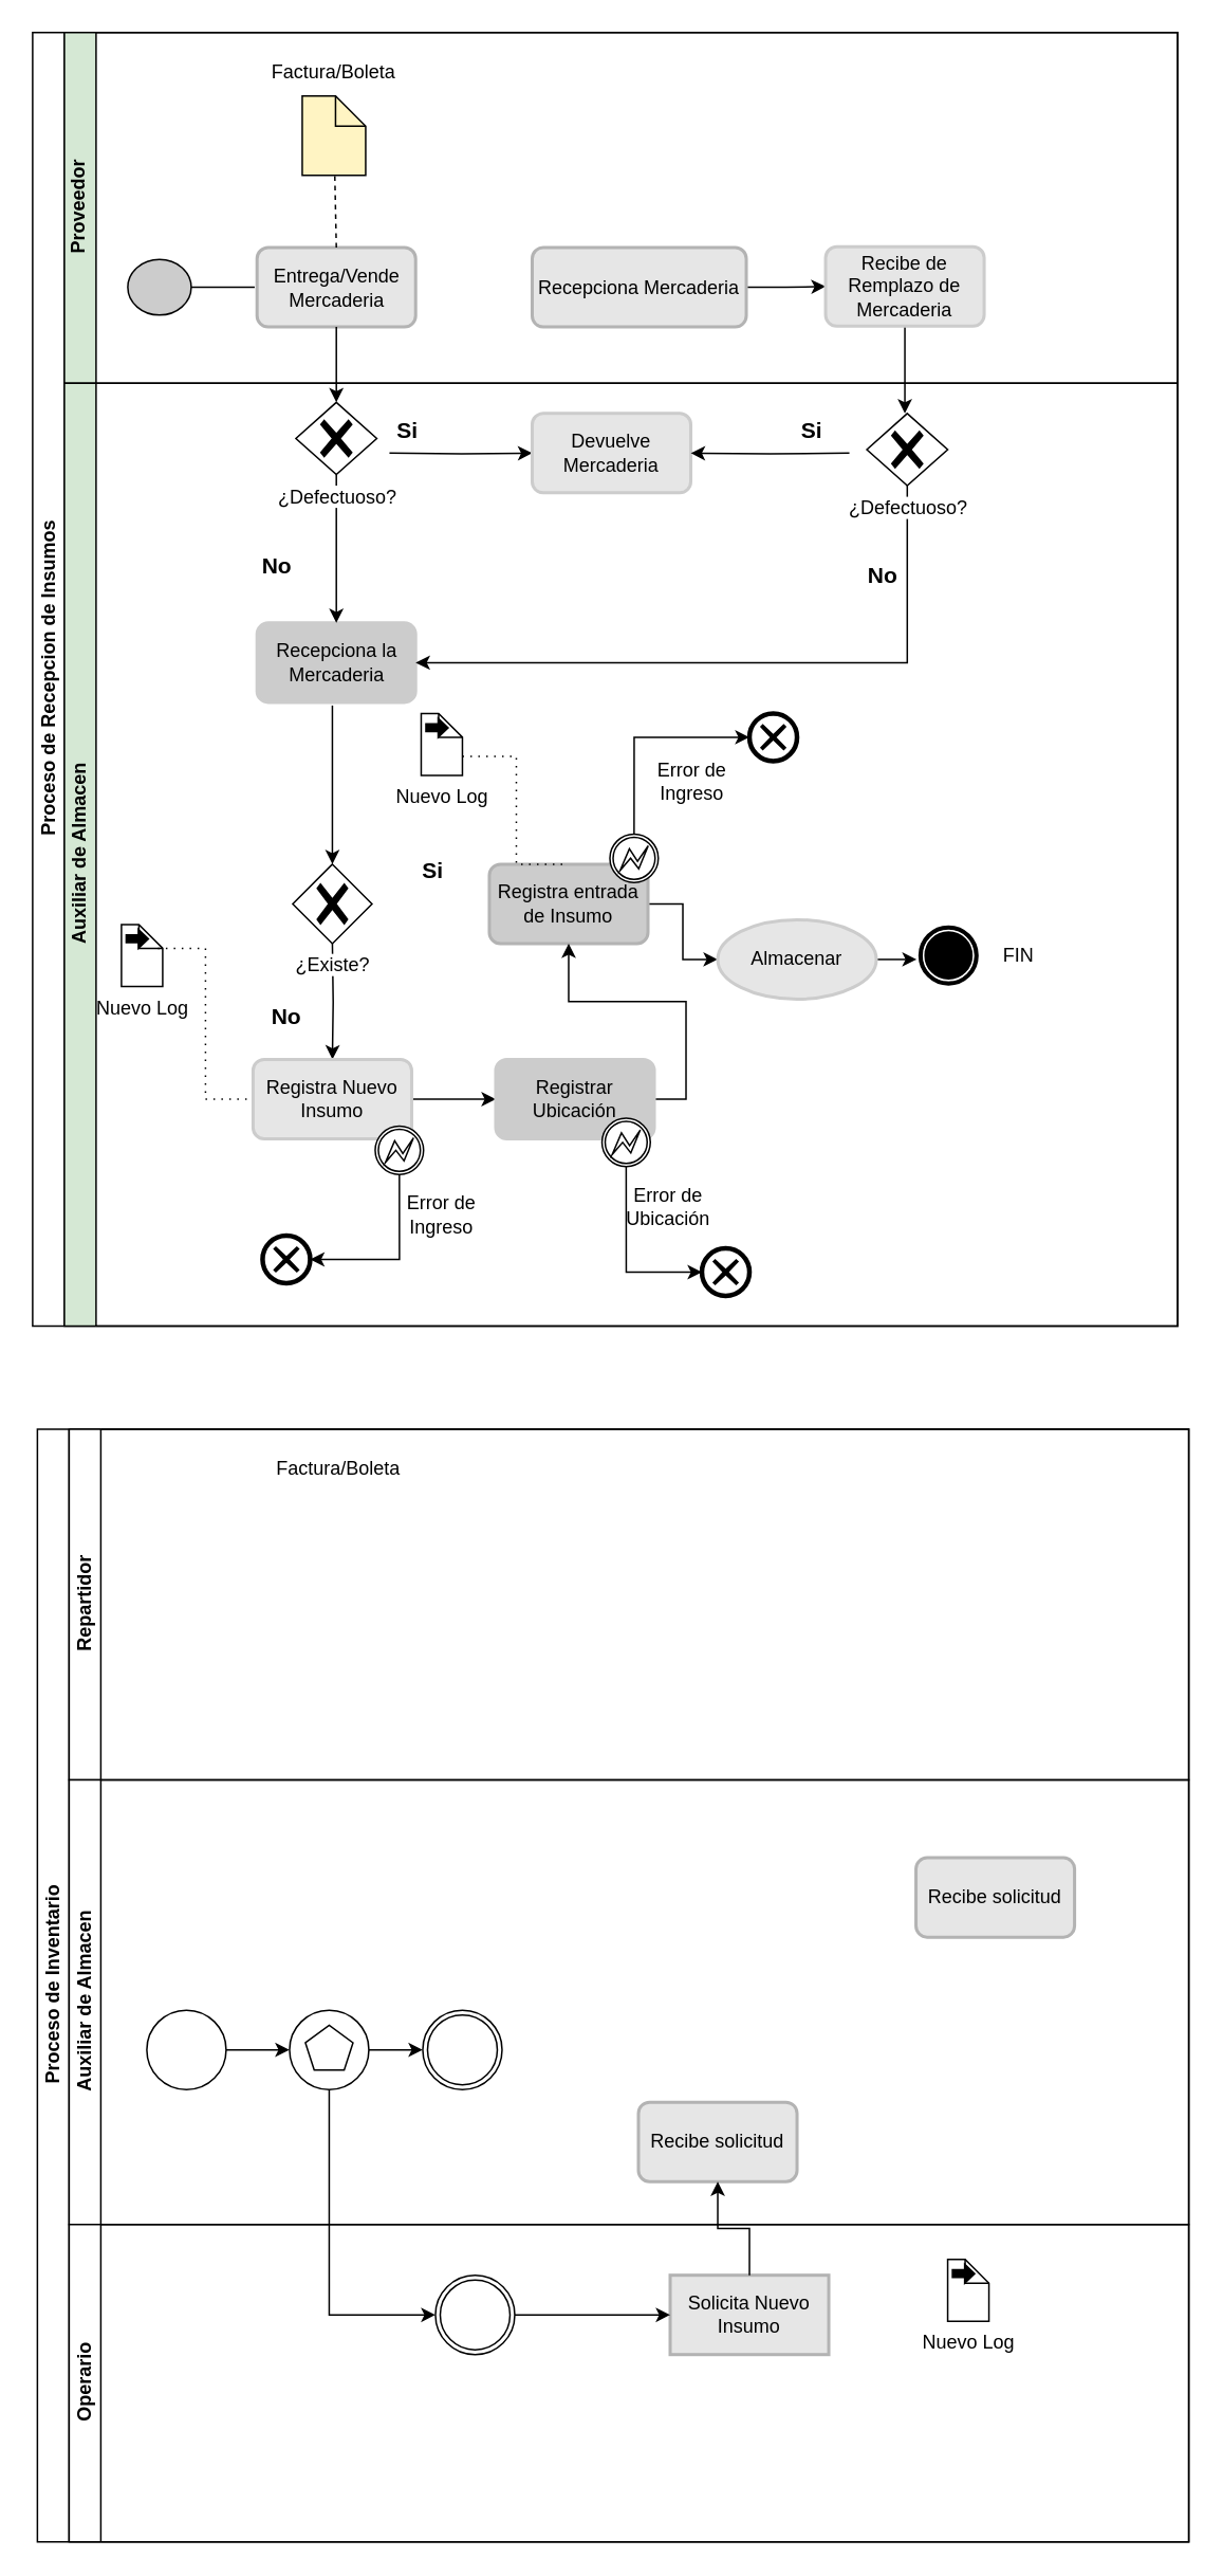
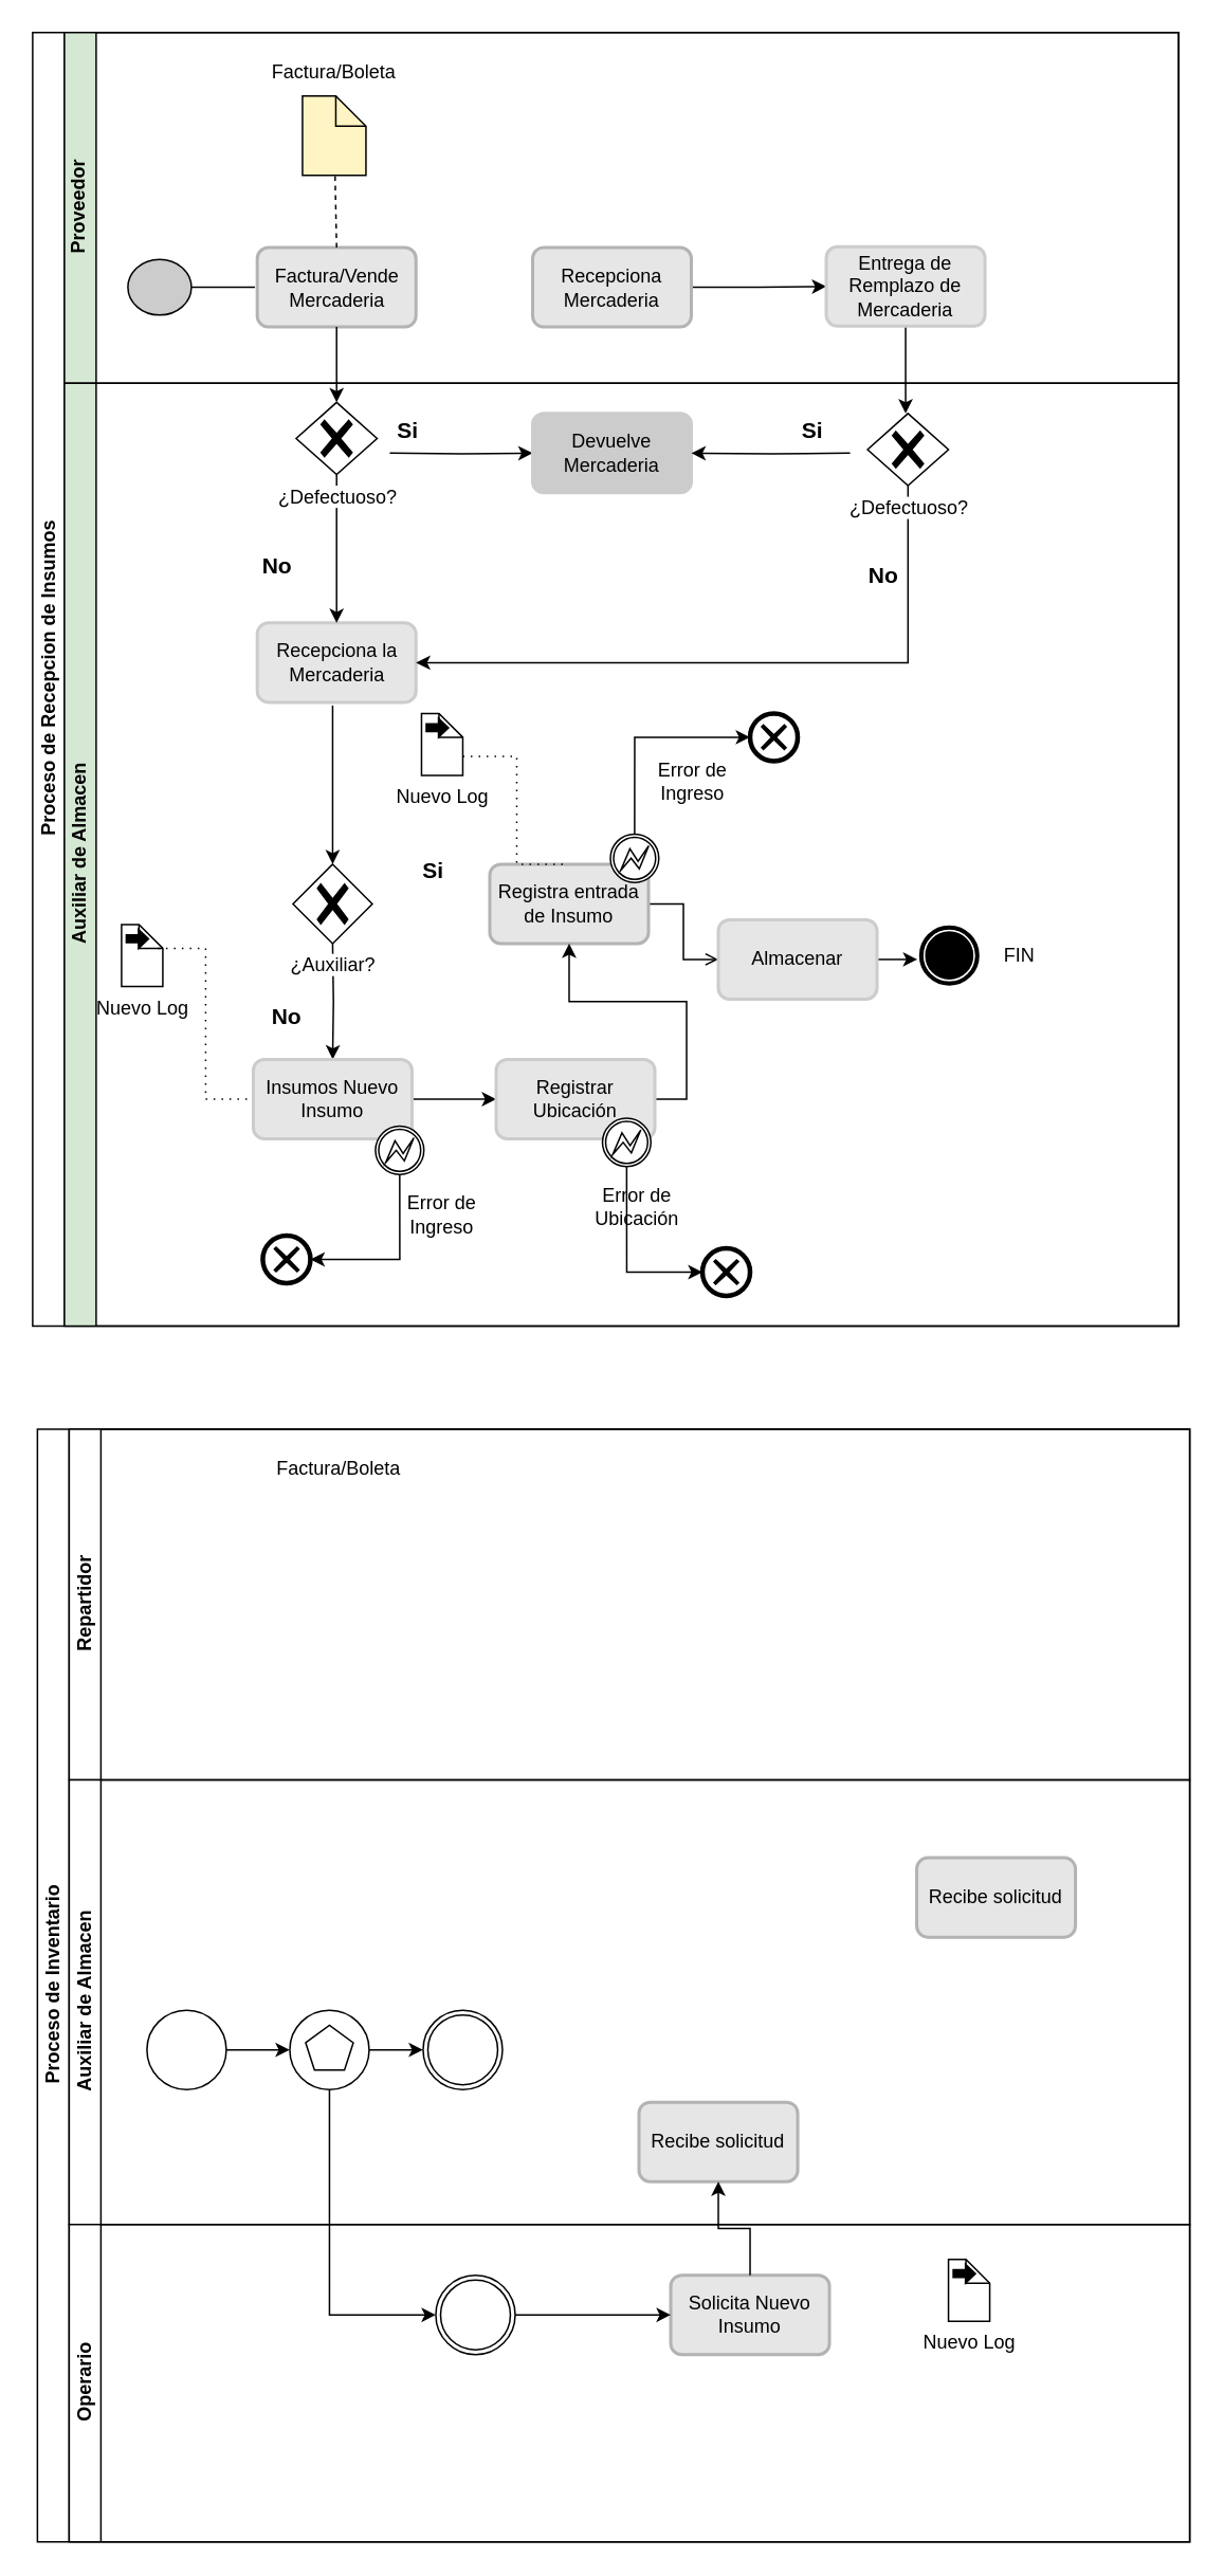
- <mxCell id="13" value="Recibe de Remplazo de Mercaderia" style="rounded=1;whiteSpace=wrap;html=1;absoluteArcSize=1;arcSize=14;strokeWidth=2;strokeColor=#CCCCCC;fillColor=#E6E6E6;" vertex="1" parent="4"><mxGeometry x="480" y="135" width="100" height="50" as="geometry" /></mxCell>
+ <mxCell id="13" value="Entrega de Remplazo de Mercaderia" style="rounded=1;whiteSpace=wrap;html=1;absoluteArcSize=1;arcSize=14;strokeWidth=2;strokeColor=#CCCCCC;fillColor=#E6E6E6;" vertex="1" parent="4"><mxGeometry x="480" y="135" width="100" height="50" as="geometry" /></mxCell>
- <mxCell id="5" value="Entrega/Vende Mercaderia" style="rounded=1;whiteSpace=wrap;html=1;absoluteArcSize=1;arcSize=14;strokeWidth=2;strokeColor=#B3B3B3;fillColor=#E6E6E6;" vertex="1" parent="4"><mxGeometry x="121.5" y="135.5" width="100" height="50" as="geometry" /></mxCell>
+ <mxCell id="5" value="Factura/Vende Mercaderia" style="rounded=1;whiteSpace=wrap;html=1;absoluteArcSize=1;arcSize=14;strokeWidth=2;strokeColor=#B3B3B3;fillColor=#E6E6E6;" vertex="1" parent="4"><mxGeometry x="121.5" y="135.5" width="100" height="50" as="geometry" /></mxCell>
- <mxCell id="12" value="Recepciona Mercaderia" style="rounded=1;whiteSpace=wrap;html=1;absoluteArcSize=1;arcSize=14;strokeWidth=2;strokeColor=#B3B3B3;fillColor=#E6E6E6;" vertex="1" parent="4"><mxGeometry x="295" y="135.5" width="135" height="50" as="geometry" /></mxCell>
+ <mxCell id="12" value="Recepciona Mercaderia" style="rounded=1;whiteSpace=wrap;html=1;absoluteArcSize=1;arcSize=14;strokeWidth=2;strokeColor=#B3B3B3;fillColor=#E6E6E6;" vertex="1" parent="4"><mxGeometry x="295" y="135.5" width="100" height="50" as="geometry" /></mxCell>
- <mxCell id="27" value="Devuelve Mercaderia" style="rounded=1;whiteSpace=wrap;html=1;absoluteArcSize=1;arcSize=14;strokeWidth=2;strokeColor=#CCCCCC;fillColor=#E6E6E6;" vertex="1" parent="14"><mxGeometry x="295" y="19" width="100" height="50" as="geometry" /></mxCell>
+ <mxCell id="27" value="Devuelve Mercaderia" style="rounded=1;whiteSpace=wrap;html=1;absoluteArcSize=1;arcSize=14;strokeWidth=2;strokeColor=#CCCCCC;fillColor=#cccccc;" vertex="1" parent="14"><mxGeometry x="295" y="19" width="100" height="50" as="geometry" /></mxCell>
- <mxCell id="16" value="Recepciona la Mercaderia" style="rounded=1;whiteSpace=wrap;html=1;absoluteArcSize=1;arcSize=14;strokeWidth=2;strokeColor=#CCCCCC;fillColor=#cccccc;" vertex="1" parent="14"><mxGeometry x="121.5" y="151" width="100" height="50" as="geometry" /></mxCell>
+ <mxCell id="16" value="Recepciona la Mercaderia" style="rounded=1;whiteSpace=wrap;html=1;absoluteArcSize=1;arcSize=14;strokeWidth=2;strokeColor=#CCCCCC;fillColor=#E6E6E6;" vertex="1" parent="14"><mxGeometry x="121.5" y="151" width="100" height="50" as="geometry" /></mxCell>
- <mxCell id="21" value="Registra entrada de Insumo" style="rounded=1;whiteSpace=wrap;html=1;absoluteArcSize=1;arcSize=14;strokeWidth=2;strokeColor=#B3B3B3;fillColor=#cccccc;" vertex="1" parent="14"><mxGeometry x="268" y="303" width="100" height="50" as="geometry" /></mxCell>
+ <mxCell id="21" value="Registra entrada de Insumo" style="rounded=1;whiteSpace=wrap;html=1;absoluteArcSize=1;arcSize=14;strokeWidth=2;strokeColor=#B3B3B3;fillColor=#E6E6E6;" vertex="1" parent="14"><mxGeometry x="268" y="303" width="100" height="50" as="geometry" /></mxCell>
- <mxCell id="20" style="edgeStyle=orthogonalEdgeStyle;rounded=0;orthogonalLoop=1;jettySize=auto;html=1;exitX=1;exitY=0.5;exitDx=0;exitDy=0;entryX=0;entryY=0.5;entryDx=0;entryDy=0;" edge="1" parent="14" source="21" target="37"><mxGeometry relative="1" as="geometry" /></mxCell>
+ <mxCell id="20" style="edgeStyle=orthogonalEdgeStyle;rounded=0;orthogonalLoop=1;jettySize=auto;html=1;exitX=1;exitY=0.5;exitDx=0;exitDy=0;entryX=0;entryY=0.5;entryDx=0;entryDy=0;endArrow=open;" edge="1" parent="14" source="21" target="37"><mxGeometry relative="1" as="geometry" /></mxCell>
- <mxCell id="37" value="Almacenar" style="ellipse;whiteSpace=wrap;html=1;absoluteArcSize=1;arcSize=14;strokeWidth=2;strokeColor=#CCCCCC;fillColor=#E6E6E6;" vertex="1" parent="14"><mxGeometry x="412" y="338" width="100" height="50" as="geometry" /></mxCell>
+ <mxCell id="37" value="Almacenar" style="rounded=1;whiteSpace=wrap;html=1;absoluteArcSize=1;arcSize=14;strokeWidth=2;strokeColor=#CCCCCC;fillColor=#E6E6E6;" vertex="1" parent="14"><mxGeometry x="412" y="338" width="100" height="50" as="geometry" /></mxCell>
- <mxCell id="55" value="¿Existe?&lt;br&gt;" style="points=[[0.25,0.25,0],[0.5,0,0],[0.75,0.25,0],[1,0.5,0],[0.75,0.75,0],[0.5,1,0],[0.25,0.75,0],[0,0.5,0]];shape=mxgraph.bpmn.gateway2;html=1;verticalLabelPosition=bottom;labelBackgroundColor=#ffffff;verticalAlign=top;align=center;perimeter=rhombusPerimeter;outlineConnect=0;outline=none;symbol=none;gwType=exclusive;" vertex="1" parent="14"><mxGeometry x="144" y="303" width="50" height="50" as="geometry" /></mxCell>
+ <mxCell id="55" value="¿Auxiliar?&lt;br&gt;" style="points=[[0.25,0.25,0],[0.5,0,0],[0.75,0.25,0],[1,0.5,0],[0.75,0.75,0],[0.5,1,0],[0.25,0.75,0],[0,0.5,0]];shape=mxgraph.bpmn.gateway2;html=1;verticalLabelPosition=bottom;labelBackgroundColor=#ffffff;verticalAlign=top;align=center;perimeter=rhombusPerimeter;outlineConnect=0;outline=none;symbol=none;gwType=exclusive;" vertex="1" parent="14"><mxGeometry x="144" y="303" width="50" height="50" as="geometry" /></mxCell>
- <mxCell id="19" value="Registra Nuevo Insumo" style="rounded=1;whiteSpace=wrap;html=1;absoluteArcSize=1;arcSize=14;strokeWidth=2;strokeColor=#CCCCCC;fillColor=#E6E6E6;" vertex="1" parent="14"><mxGeometry x="119" y="426" width="100" height="50" as="geometry" /></mxCell>
+ <mxCell id="19" value="Insumos Nuevo Insumo" style="rounded=1;whiteSpace=wrap;html=1;absoluteArcSize=1;arcSize=14;strokeWidth=2;strokeColor=#CCCCCC;fillColor=#E6E6E6;" vertex="1" parent="14"><mxGeometry x="119" y="426" width="100" height="50" as="geometry" /></mxCell>
- <mxCell id="35" value="Registrar Ubicación" style="rounded=1;whiteSpace=wrap;html=1;absoluteArcSize=1;arcSize=14;strokeWidth=2;strokeColor=#CCCCCC;fillColor=#cccccc;" vertex="1" parent="14"><mxGeometry x="272" y="426" width="100" height="50" as="geometry" /></mxCell>
+ <mxCell id="35" value="Registrar Ubicación" style="rounded=1;whiteSpace=wrap;html=1;absoluteArcSize=1;arcSize=14;strokeWidth=2;strokeColor=#CCCCCC;fillColor=#E6E6E6;" vertex="1" parent="14"><mxGeometry x="272" y="426" width="100" height="50" as="geometry" /></mxCell>
- <mxCell id="49" value="Error de Ubicación" style="text;html=1;strokeColor=none;fillColor=none;align=center;verticalAlign=middle;whiteSpace=wrap;rounded=0;" vertex="1" parent="14"><mxGeometry x="351" y="504" width="60" height="30" as="geometry" /></mxCell>
+ <mxCell id="49" value="Error de Ubicación" style="text;html=1;strokeColor=none;fillColor=none;align=center;verticalAlign=middle;whiteSpace=wrap;rounded=0;" vertex="1" parent="14"><mxGeometry x="331" y="504" width="60" height="30" as="geometry" /></mxCell>
- <mxCell id="72" value="Solicita Nuevo Insumo" style="whiteSpace=wrap;html=1;absoluteArcSize=1;arcSize=14;strokeWidth=2;strokeColor=#B3B3B3;fillColor=#E6E6E6;rounded=0;" vertex="1" parent="71"><mxGeometry x="379" y="32" width="100" height="50" as="geometry" /></mxCell>
+ <mxCell id="72" value="Solicita Nuevo Insumo" style="rounded=1;whiteSpace=wrap;html=1;absoluteArcSize=1;arcSize=14;strokeWidth=2;strokeColor=#B3B3B3;fillColor=#E6E6E6;" vertex="1" parent="71"><mxGeometry x="379" y="32" width="100" height="50" as="geometry" /></mxCell>
